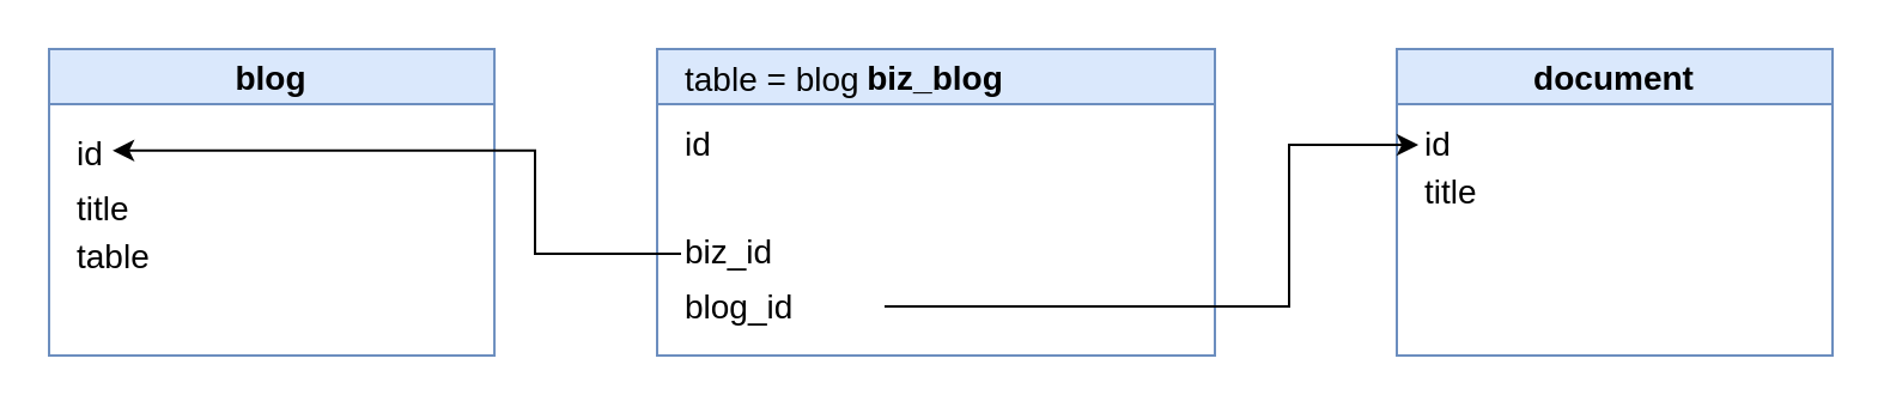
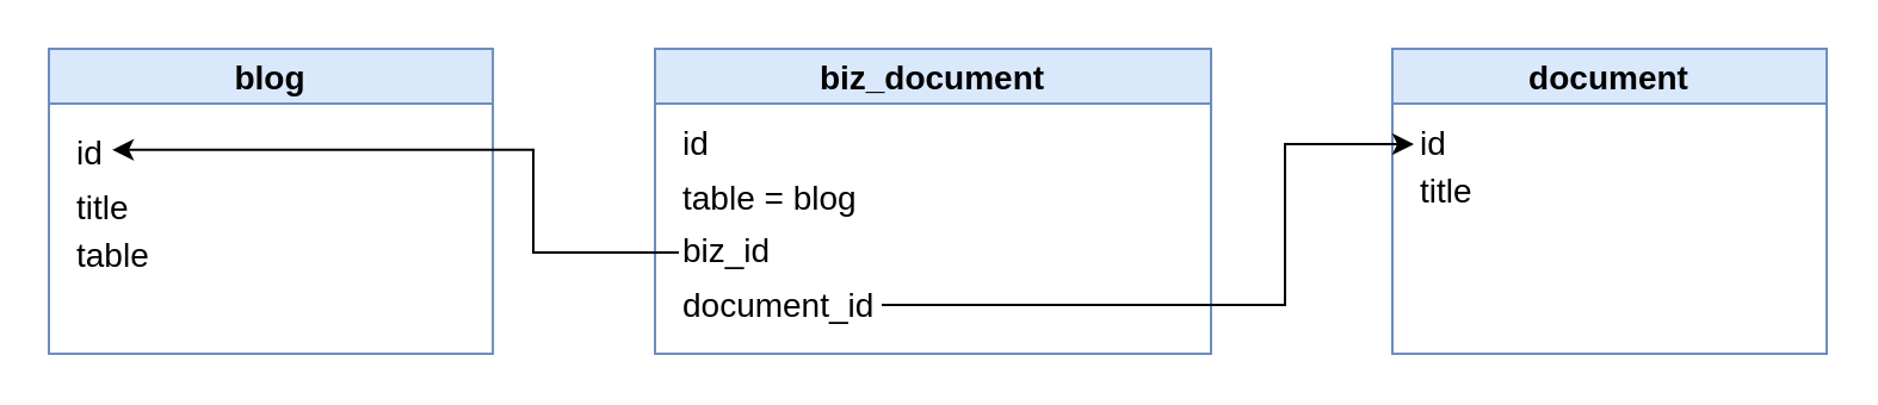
- <mxCell id="11" value="table = blog" style="text;html=1;align=left;verticalAlign=middle;resizable=0;points=[];autosize=1;strokeColor=none;fillColor=none;fontSize=14;flipH=0;spacingRight=-5;" parent="9" vertex="1"><mxGeometry x="10" y="2" width="78" height="21" as="geometry" /></mxCell>
+ <mxCell id="11" value="table = blog" style="text;html=1;align=left;verticalAlign=middle;resizable=0;points=[];autosize=1;strokeColor=none;fillColor=none;fontSize=14;flipH=0;spacingRight=-5;" parent="9" vertex="1"><mxGeometry x="10" y="52" width="78" height="21" as="geometry" /></mxCell>
- <mxCell id="9" value="biz_blog" style="swimlane;fontSize=14;strokeColor=#6c8ebf;fillColor=#dae8fc;" parent="1" vertex="1"><mxGeometry x="274" y="20" width="233" height="128" as="geometry" /></mxCell>
+ <mxCell id="9" value="biz_document" style="swimlane;fontSize=14;strokeColor=#6c8ebf;fillColor=#dae8fc;" parent="1" vertex="1"><mxGeometry x="274" y="20" width="233" height="128" as="geometry" /></mxCell>
- <mxCell id="13" value="blog_id" style="text;html=1;align=left;verticalAlign=middle;resizable=0;points=[];autosize=1;strokeColor=none;fillColor=none;fontSize=14;flipH=0;spacingRight=-5;" parent="9" vertex="1"><mxGeometry x="10" y="97" width="85" height="21" as="geometry" /></mxCell>
+ <mxCell id="13" value="document_id" style="text;html=1;align=left;verticalAlign=middle;resizable=0;points=[];autosize=1;strokeColor=none;fillColor=none;fontSize=14;flipH=0;spacingRight=-5;" parent="9" vertex="1"><mxGeometry x="10" y="97" width="85" height="21" as="geometry" /></mxCell>
